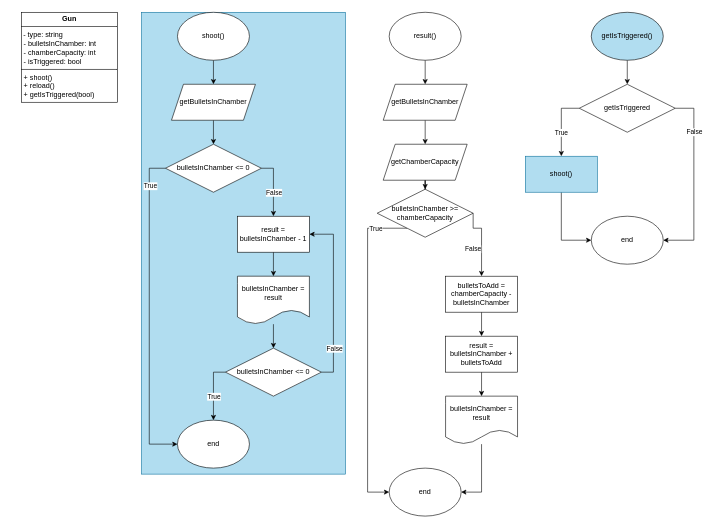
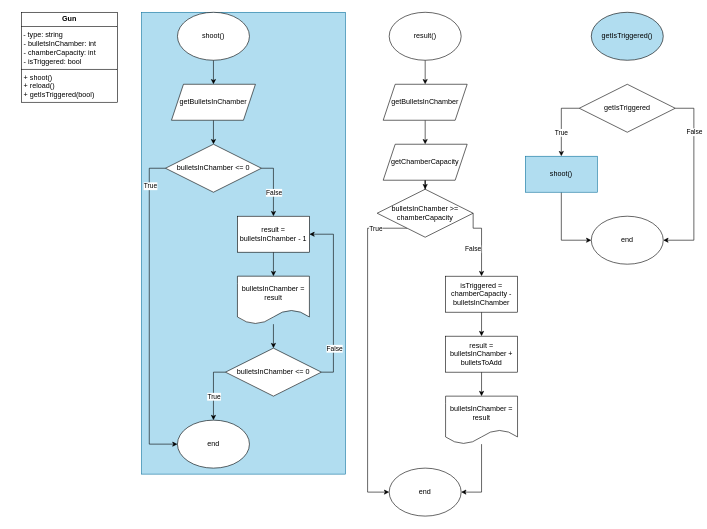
- <mxCell id="41" value="" style="edgeStyle=orthogonalEdgeStyle;rounded=0;orthogonalLoop=1;jettySize=auto;html=1;entryX=0.5;entryY=0;entryDx=0;entryDy=0;" edge="1" parent="1" source="42" target="48"><mxGeometry relative="1" as="geometry"><mxPoint x="1044.97" y="150" as="targetPoint" /></mxGeometry></mxCell>
- <mxCell id="36" value="bulletsToAdd = chamberCapacity - bulletsInChamber" style="whiteSpace=wrap;html=1;" vertex="1" parent="1"><mxGeometry x="742" y="460" width="120" height="60" as="geometry" /></mxCell>
+ <mxCell id="36" value="isTriggered = chamberCapacity - bulletsInChamber" style="whiteSpace=wrap;html=1;" vertex="1" parent="1"><mxGeometry x="742" y="460" width="120" height="60" as="geometry" /></mxCell>
